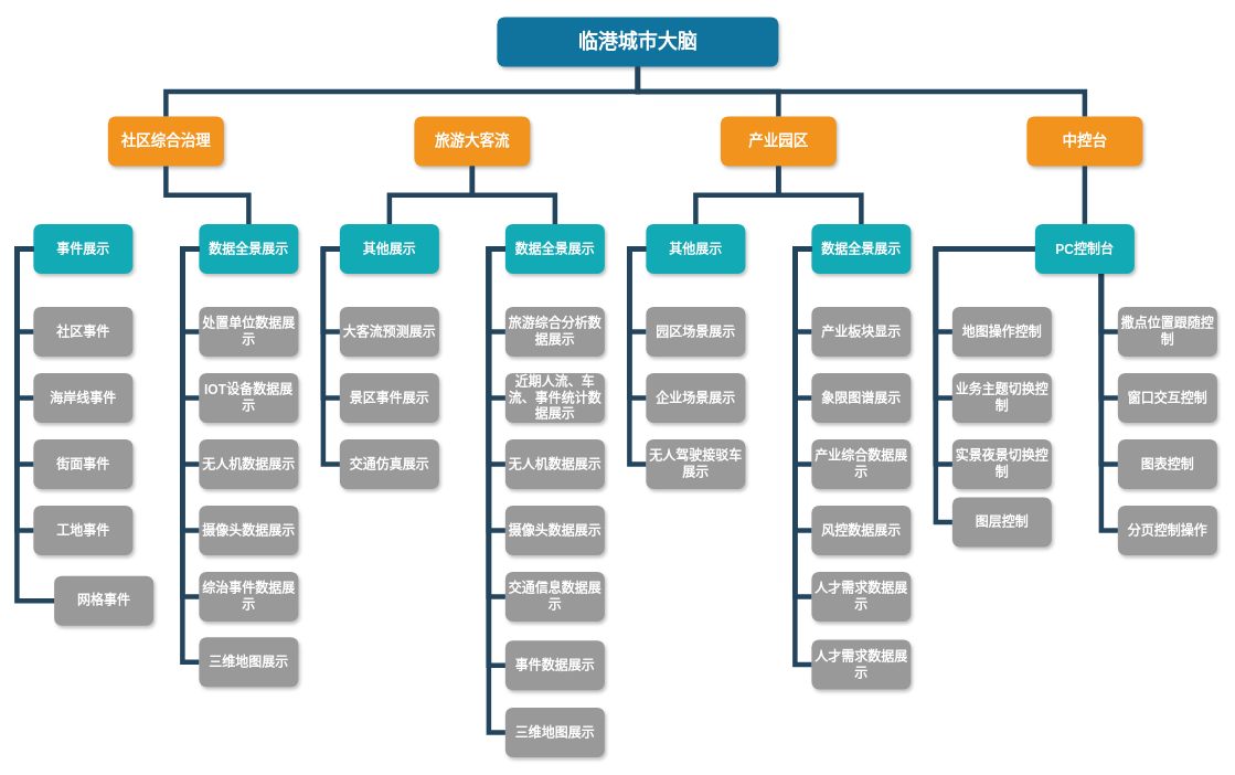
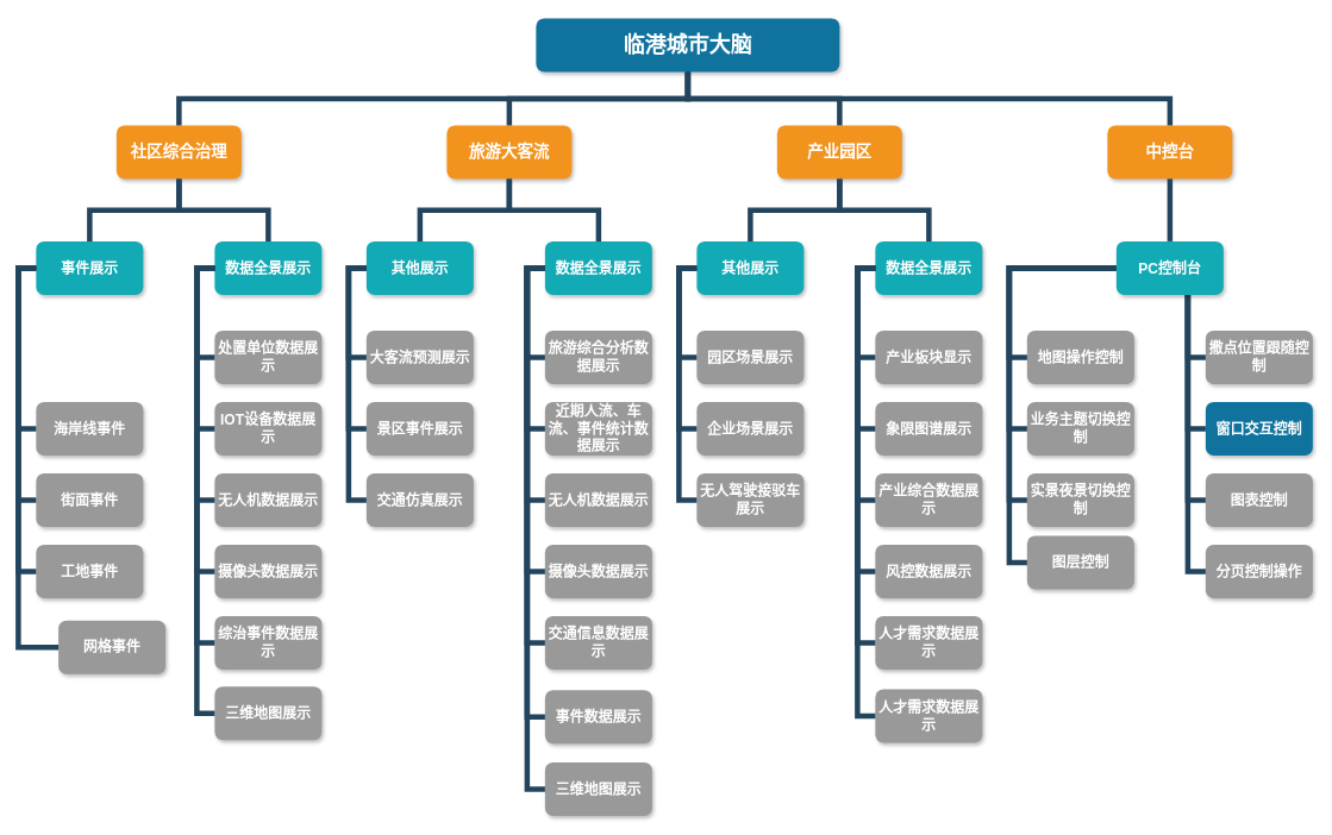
+ <mxCell id="93" value="" style="edgeStyle=elbowEdgeStyle;elbow=vertical;rounded=0;fontColor=#000000;endArrow=none;endFill=0;strokeWidth=6;strokeColor=#23445D;" parent="1" source="2" target="4" edge="1"><mxGeometry width="100" height="100" relative="1" as="geometry"><mxPoint x="160" y="130" as="sourcePoint" /><mxPoint x="260" y="30" as="targetPoint" /></mxGeometry></mxCell>
+ <mxCell id="20" value="" style="edgeStyle=elbowEdgeStyle;elbow=vertical;rounded=0;fontColor=#000000;endArrow=none;endFill=0;strokeWidth=6;strokeColor=#23445D;" parent="1" source="3" target="7" edge="1"><mxGeometry width="100" height="100" relative="1" as="geometry"><mxPoint x="-160" y="210" as="sourcePoint" /><mxPoint x="-260" y="280" as="targetPoint" /></mxGeometry></mxCell>
- <mxCell id="22" value="" style="edgeStyle=elbowEdgeStyle;elbow=horizontal;rounded=0;fontColor=#000000;endArrow=none;endFill=0;strokeWidth=6;strokeColor=#23445D;" parent="1" source="7" target="9" edge="1"><mxGeometry width="100" height="100" relative="1" as="geometry"><mxPoint x="20" y="300" as="sourcePoint" /><mxPoint x="30" y="400" as="targetPoint" /><Array as="points"><mxPoint x="20" y="350" /></Array></mxGeometry></mxCell>
- <mxCell id="9" value="社区事件" style="whiteSpace=wrap;rounded=1;fillColor=#999999;strokeColor=none;shadow=1;fontColor=#FFFFFF;fontStyle=1;strokeWidth=8;fontSize=16;" parent="1" vertex="1"><mxGeometry x="40" y="370" width="120" height="60" as="geometry" /></mxCell>
- <mxCell id="76" value="窗口交互控制" style="whiteSpace=wrap;rounded=1;fillColor=#999999;strokeColor=none;shadow=1;fontColor=#FFFFFF;fontStyle=1;strokeWidth=6;fontSize=16;" parent="1" vertex="1"><mxGeometry x="1350" y="450" width="120" height="60" as="geometry" /></mxCell>
+ <mxCell id="76" value="窗口交互控制" style="whiteSpace=wrap;rounded=1;fillColor=#10739e;strokeColor=none;shadow=1;fontColor=#FFFFFF;fontStyle=1;strokeWidth=6;fontSize=16;" parent="1" vertex="1"><mxGeometry x="1350" y="450" width="120" height="60" as="geometry" /></mxCell>
